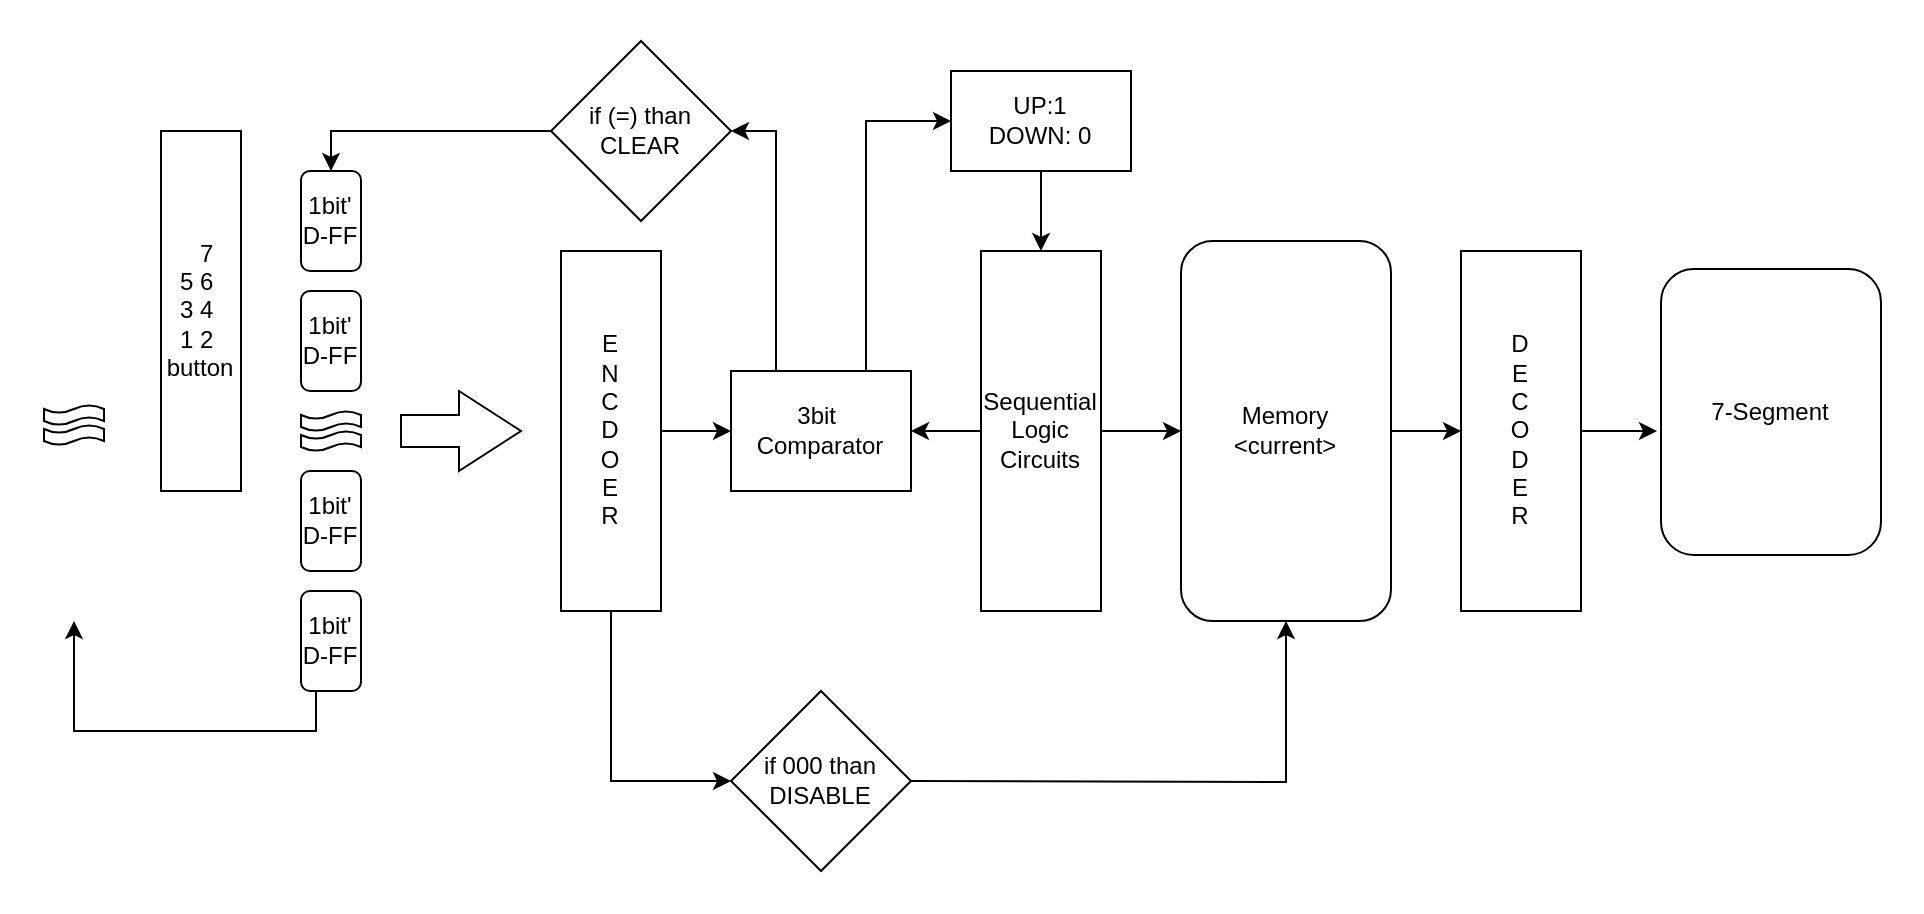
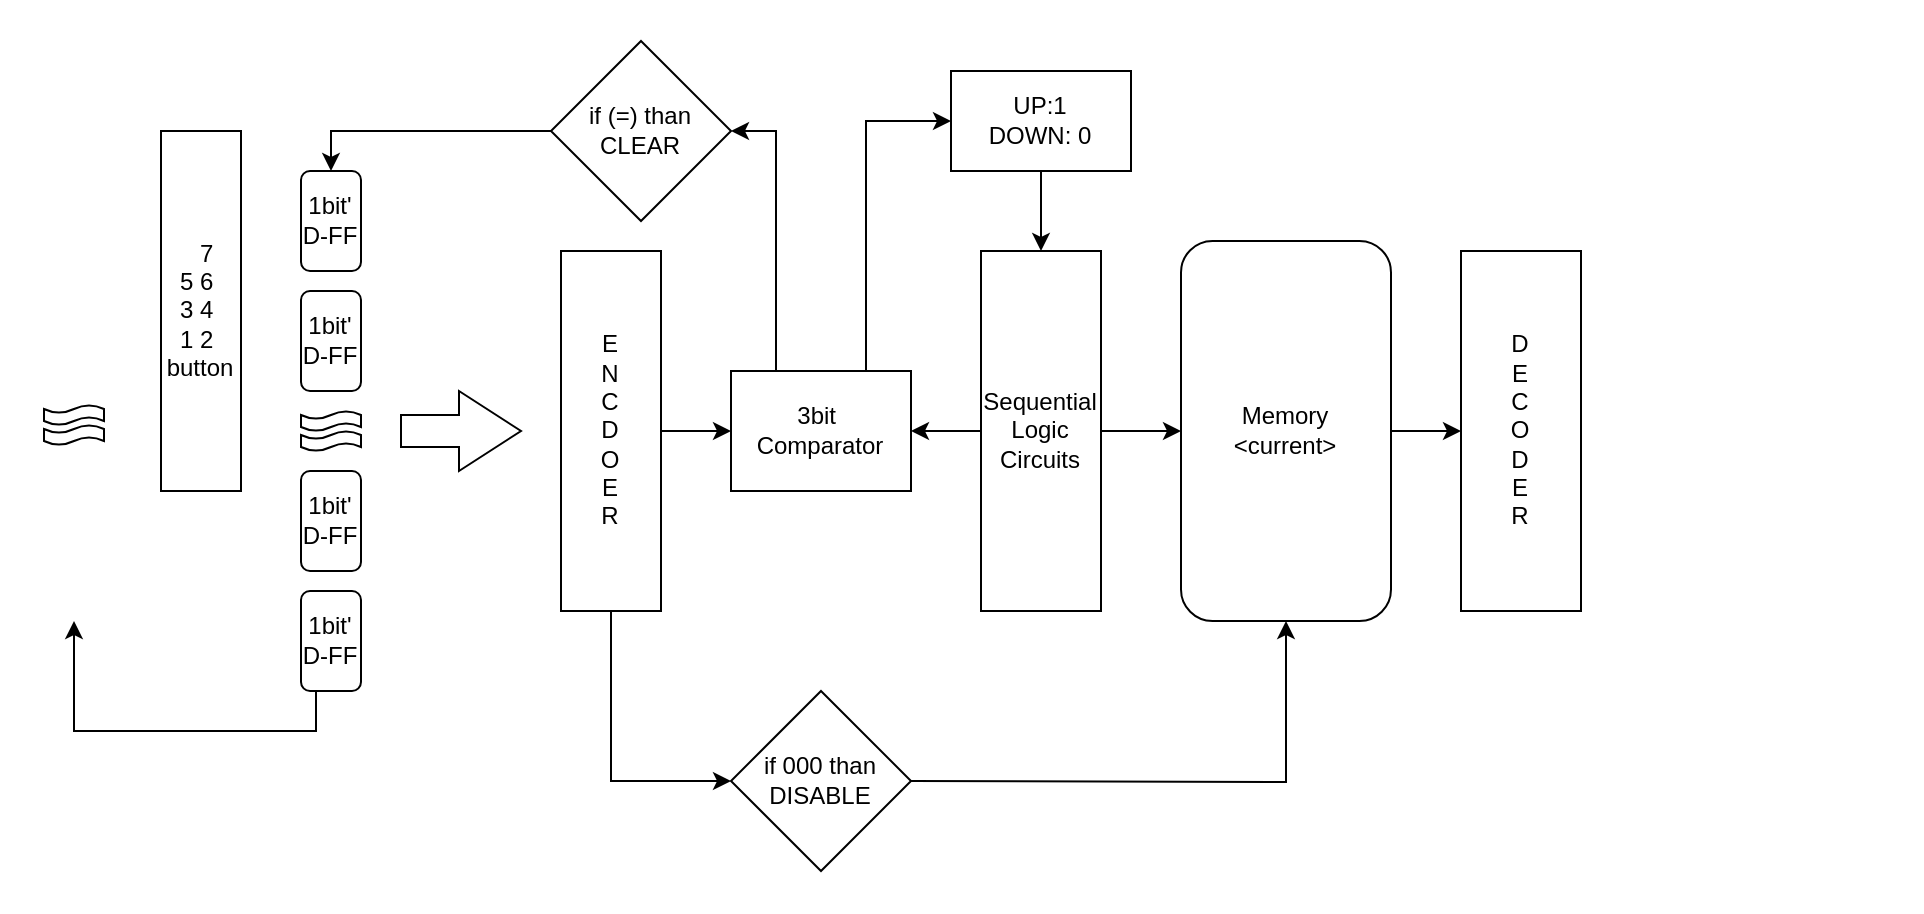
- <mxCell id="12" value="7-Segment" style="rounded=1;whiteSpace=wrap;html=1;" vertex="1" parent="1"><mxGeometry x="830" y="134" width="110" height="143" as="geometry" /></mxCell>
- <mxCell id="13" style="edgeStyle=orthogonalEdgeStyle;rounded=0;orthogonalLoop=1;jettySize=auto;html=1;exitX=1;exitY=0.5;exitDx=0;exitDy=0;entryX=-0.018;entryY=0.563;entryDx=0;entryDy=0;entryPerimeter=0;" edge="1" parent="1" source="14" target="12"><mxGeometry relative="1" as="geometry" /></mxCell>
